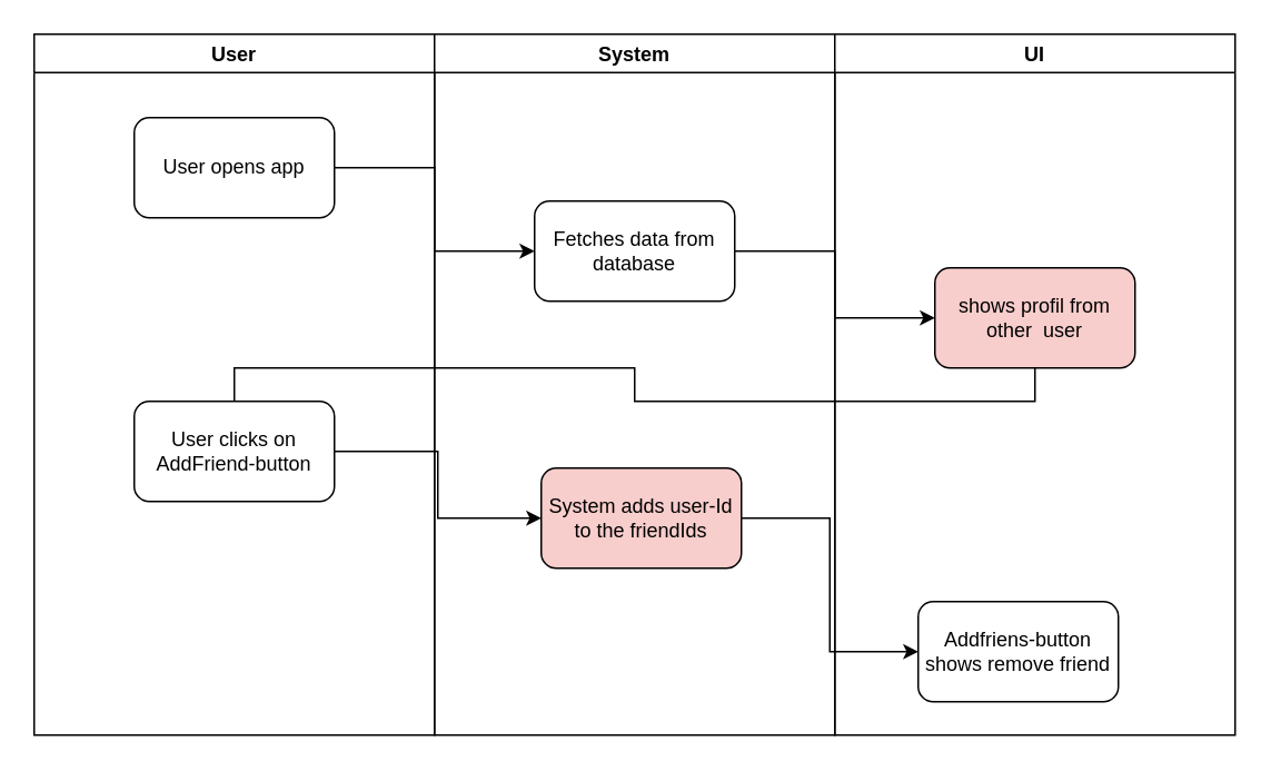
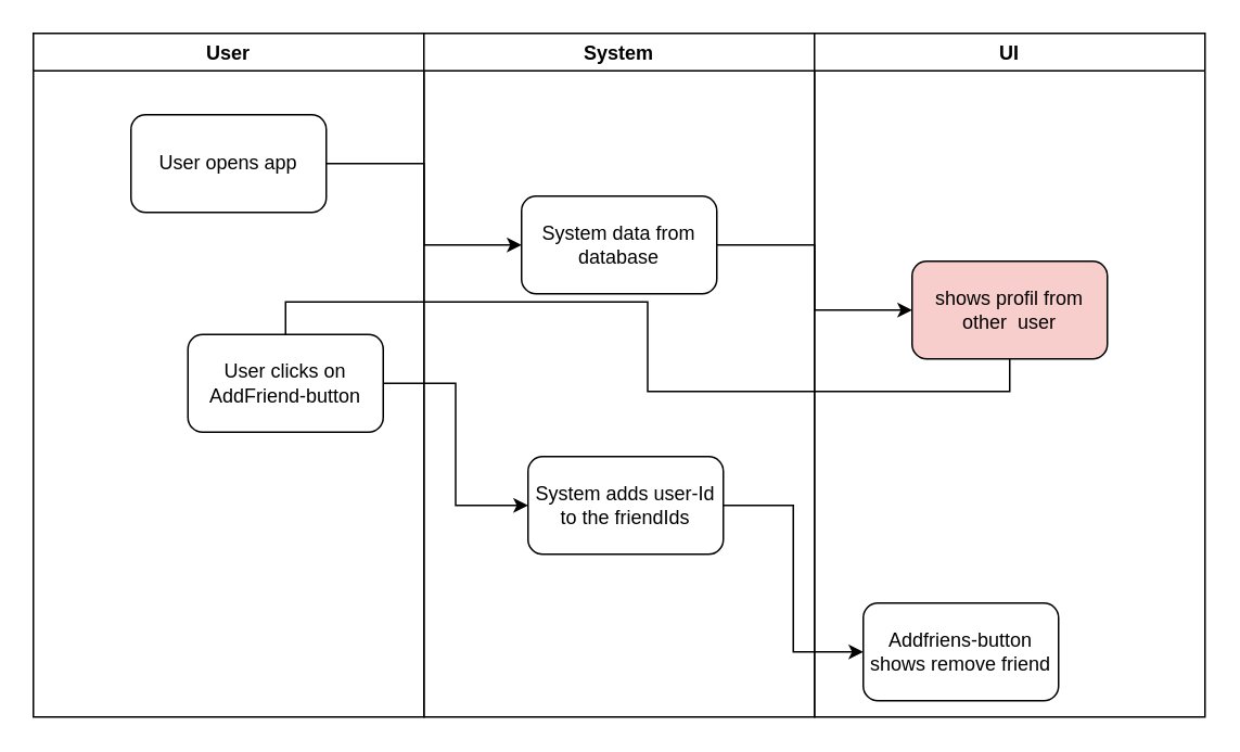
- <mxCell id="6" value="Fetches data from database" style="rounded=1;whiteSpace=wrap;html=1;" vertex="1" parent="5"><mxGeometry x="60" y="100" width="120" height="60" as="geometry" /></mxCell>
+ <mxCell id="6" value="System data from database" style="rounded=1;whiteSpace=wrap;html=1;" vertex="1" parent="5"><mxGeometry x="60" y="100" width="120" height="60" as="geometry" /></mxCell>
- <mxCell id="4" value="User clicks on AddFriend-button" style="rounded=1;whiteSpace=wrap;html=1;" vertex="1" parent="2"><mxGeometry x="60" y="220" width="120" height="60" as="geometry" /></mxCell>
+ <mxCell id="4" value="User clicks on AddFriend-button" style="rounded=1;whiteSpace=wrap;html=1;" vertex="1" parent="2"><mxGeometry x="95" y="185" width="120" height="60" as="geometry" /></mxCell>
- <mxCell id="7" value="System adds user-Id to the friendIds" style="rounded=1;whiteSpace=wrap;html=1;fillColor=#f8cecc;" vertex="1" parent="5"><mxGeometry x="64" y="260" width="120" height="60" as="geometry" /></mxCell>
+ <mxCell id="7" value="System adds user-Id to the friendIds" style="rounded=1;whiteSpace=wrap;html=1;" vertex="1" parent="5"><mxGeometry x="64" y="260" width="120" height="60" as="geometry" /></mxCell>
- <mxCell id="10" value="Addfriens-button shows remove friend" style="rounded=1;whiteSpace=wrap;html=1;" vertex="1" parent="8"><mxGeometry x="50" y="340" width="120" height="60" as="geometry" /></mxCell>
+ <mxCell id="10" value="Addfriens-button shows remove friend" style="rounded=1;whiteSpace=wrap;html=1;" vertex="1" parent="8"><mxGeometry x="30" y="350" width="120" height="60" as="geometry" /></mxCell>
